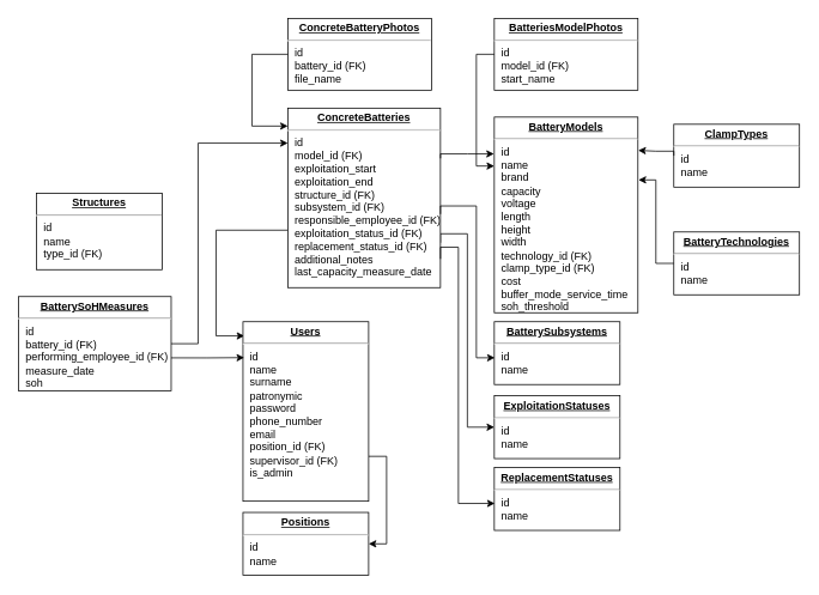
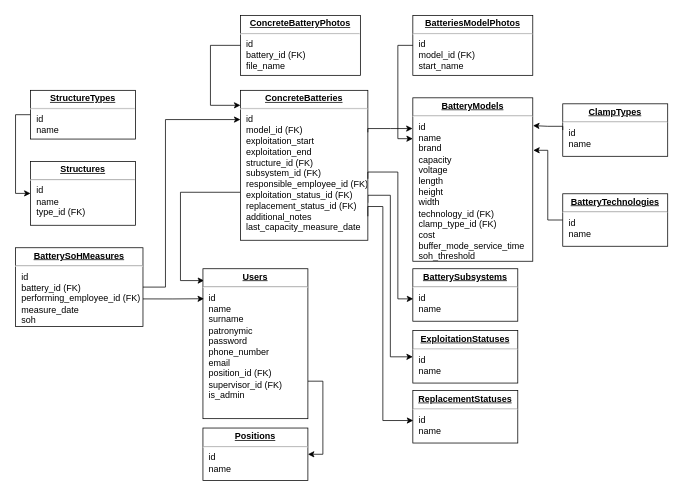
+ <mxCell id="5" value="&lt;p style=&quot;margin: 0px ; margin-top: 4px ; text-align: center ; text-decoration: underline&quot;&gt;&lt;b&gt;StructureTypes&lt;/b&gt;&lt;/p&gt;&lt;hr&gt;&lt;p style=&quot;margin: 0px ; margin-left: 8px&quot;&gt;id&lt;br&gt;name&lt;br&gt;&lt;/p&gt;" style="verticalAlign=top;align=left;overflow=fill;fontSize=12;fontFamily=Helvetica;html=1;rounded=0;shadow=0;comic=0;labelBackgroundColor=none;strokeWidth=1" parent="1" vertex="1"><mxGeometry x="40" y="120" width="140" height="65" as="geometry" /></mxCell>
+ <mxCell id="4" style="edgeStyle=orthogonalEdgeStyle;rounded=0;orthogonalLoop=1;jettySize=auto;html=1;exitX=0;exitY=0.5;exitDx=0;exitDy=0;entryX=0;entryY=0.5;entryDx=0;entryDy=0;" parent="1" source="5" target="2" edge="1"><mxGeometry relative="1" as="geometry" /></mxCell>
